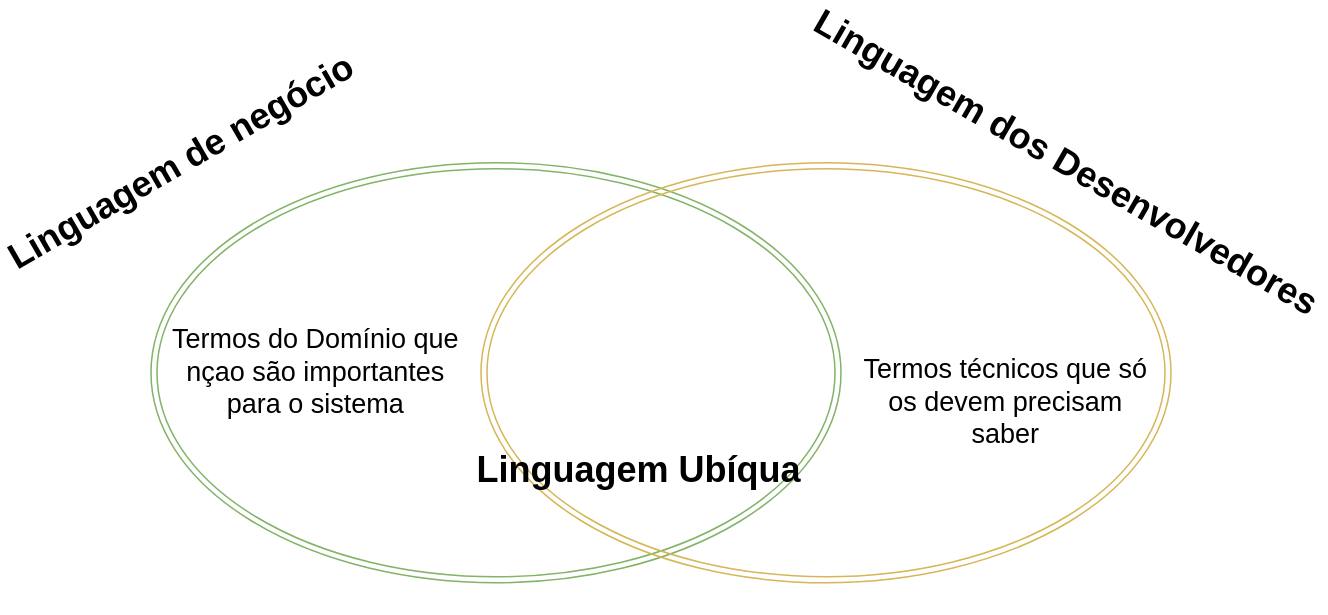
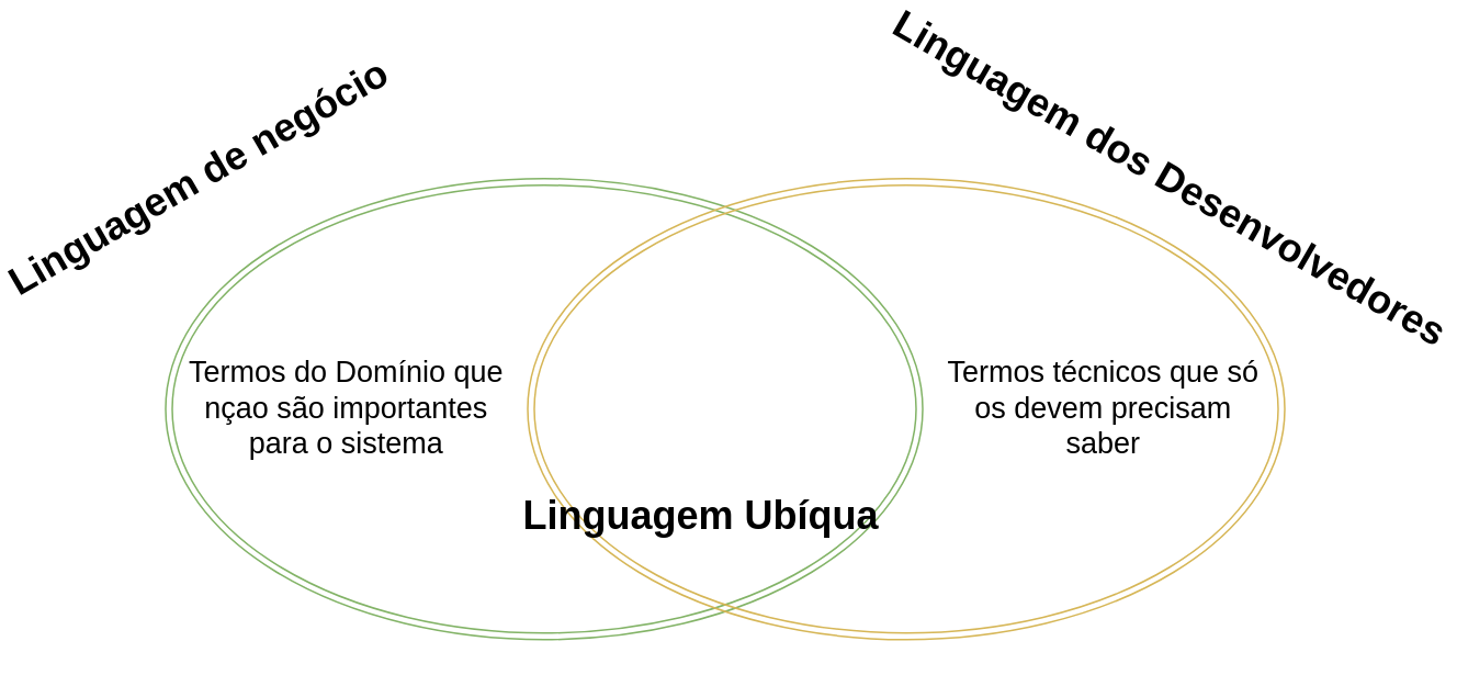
- <mxCell id="7" value="&lt;font style=&quot;font-size: 18px;&quot;&gt;Termos técnicos que só os devem precisam saber&lt;/font&gt;" style="text;html=1;strokeColor=none;fillColor=none;align=center;verticalAlign=middle;whiteSpace=wrap;rounded=0;" parent="1" vertex="1"><mxGeometry x="520" y="167.5" width="200" height="65" as="geometry" /></mxCell>
+ <mxCell id="7" value="&lt;font style=&quot;font-size: 18px;&quot;&gt;Termos técnicos que só os devem precisam saber&lt;/font&gt;" style="text;html=1;strokeColor=none;fillColor=none;align=center;verticalAlign=middle;whiteSpace=wrap;rounded=0;" parent="1" vertex="1"><mxGeometry x="520" y="147.5" width="200" height="65" as="geometry" /></mxCell>
